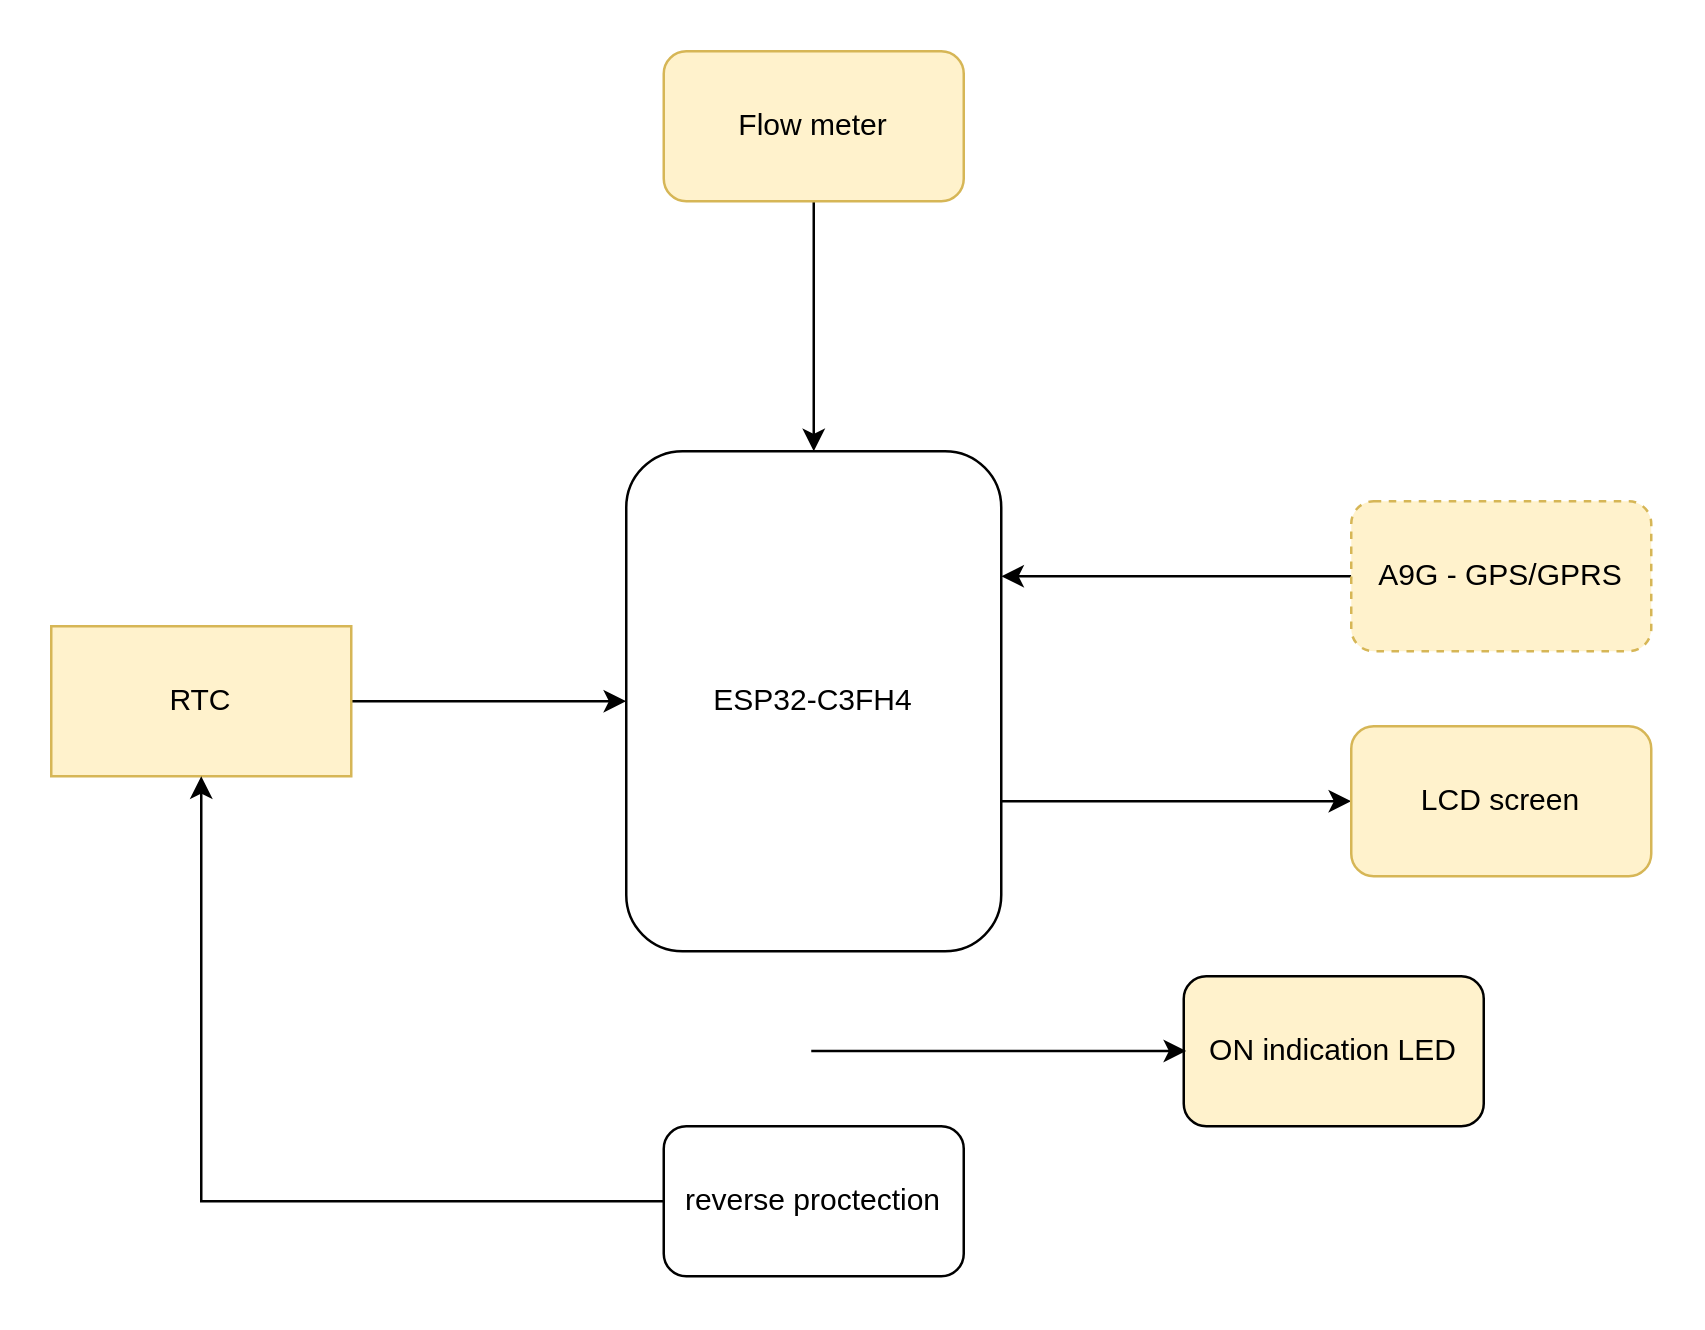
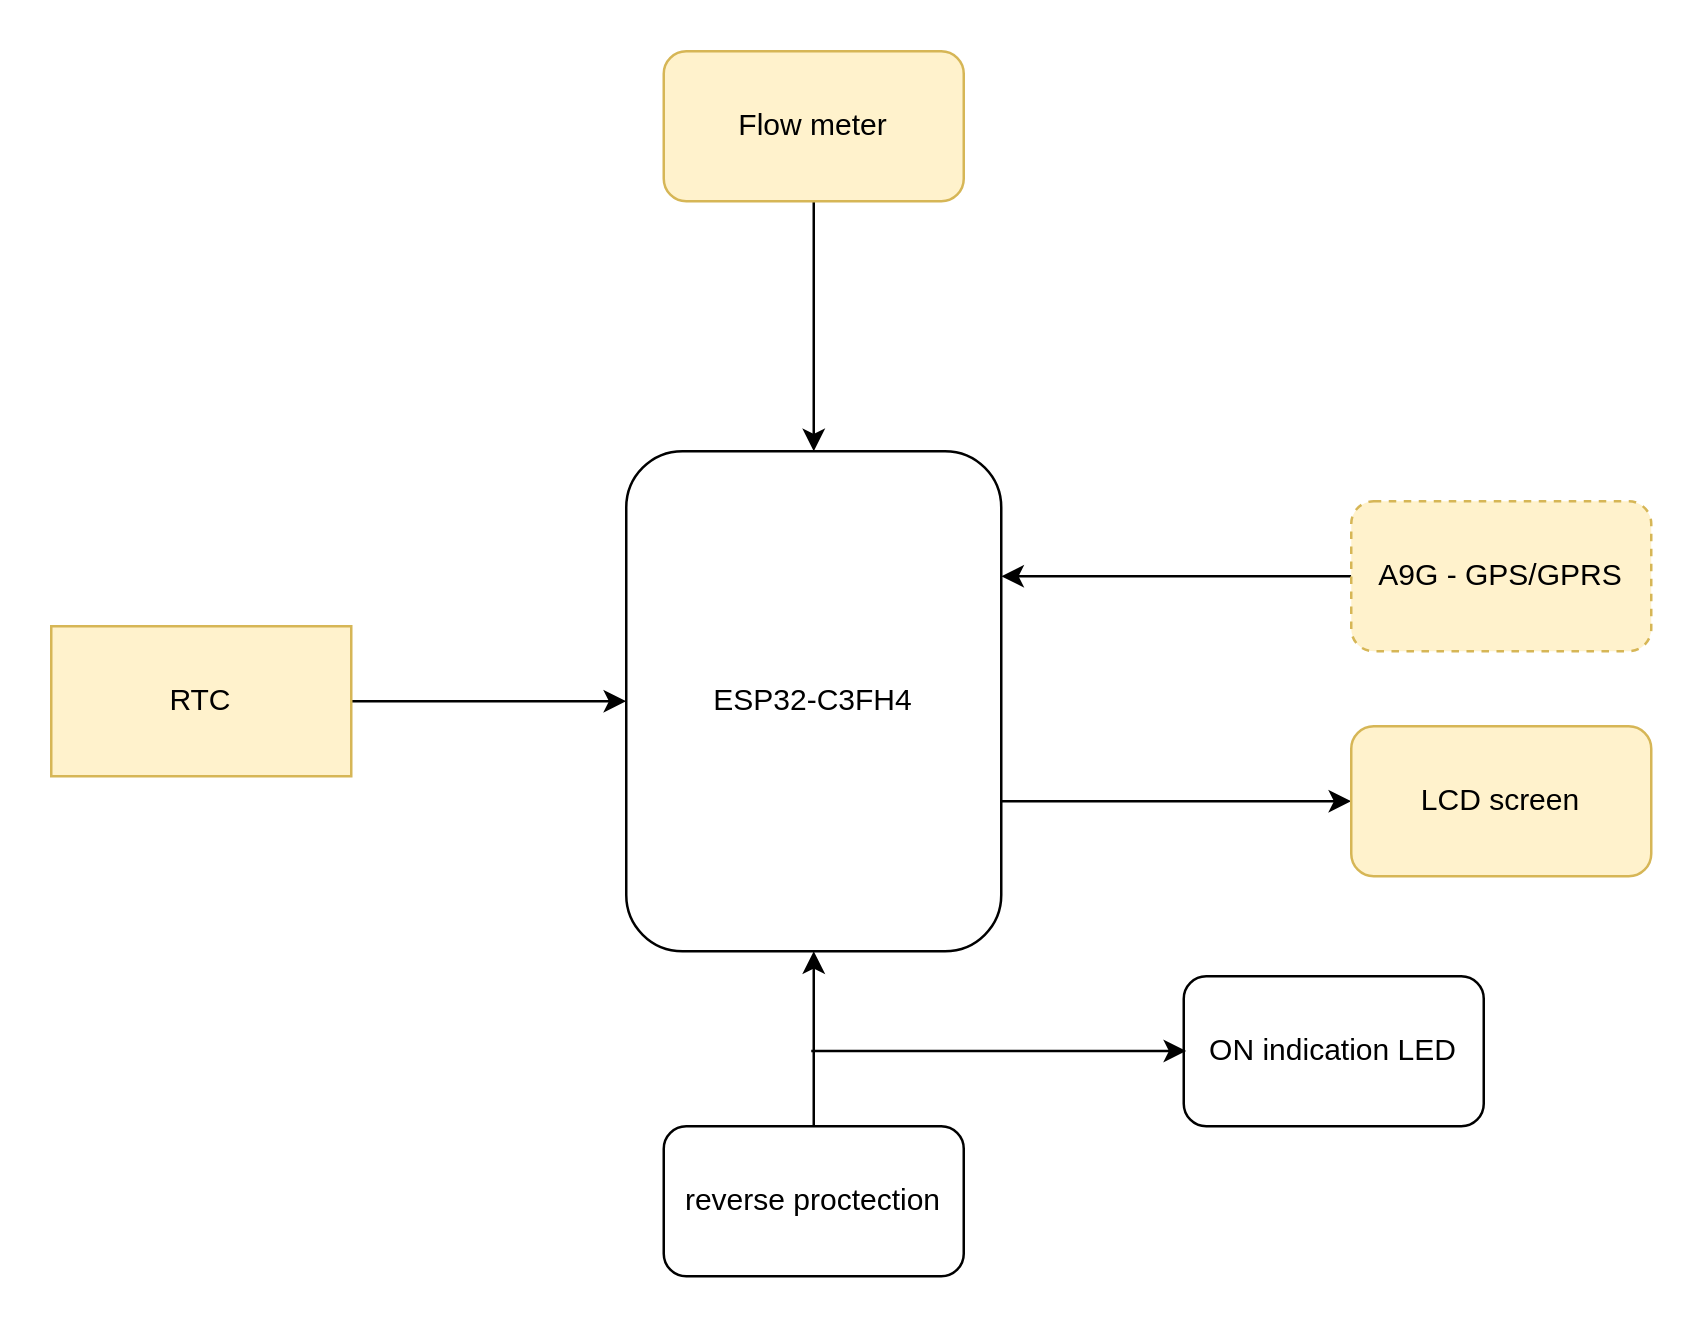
- <mxCell id="13" value="ON indication LED" style="rounded=1;whiteSpace=wrap;html=1;fillColor=#fff2cc;" vertex="1" parent="1"><mxGeometry x="473" y="390" width="120" height="60" as="geometry" /></mxCell>
+ <mxCell id="13" value="ON indication LED" style="rounded=1;whiteSpace=wrap;html=1;" vertex="1" parent="1"><mxGeometry x="473" y="390" width="120" height="60" as="geometry" /></mxCell>
- <mxCell id="11" value="" style="edgeStyle=orthogonalEdgeStyle;rounded=0;orthogonalLoop=1;jettySize=auto;html=1;" edge="1" parent="1" source="12" target="5"><mxGeometry relative="1" as="geometry" /></mxCell>
+ <mxCell id="11" value="" style="edgeStyle=orthogonalEdgeStyle;rounded=0;orthogonalLoop=1;jettySize=auto;html=1;" edge="1" parent="1" source="12" target="3"><mxGeometry relative="1" as="geometry" /></mxCell>
